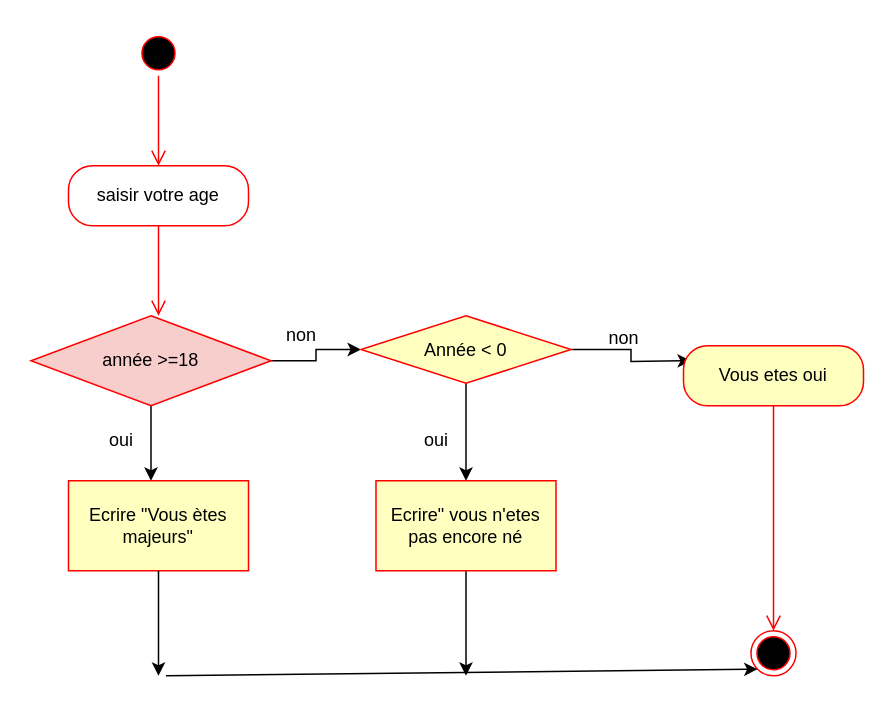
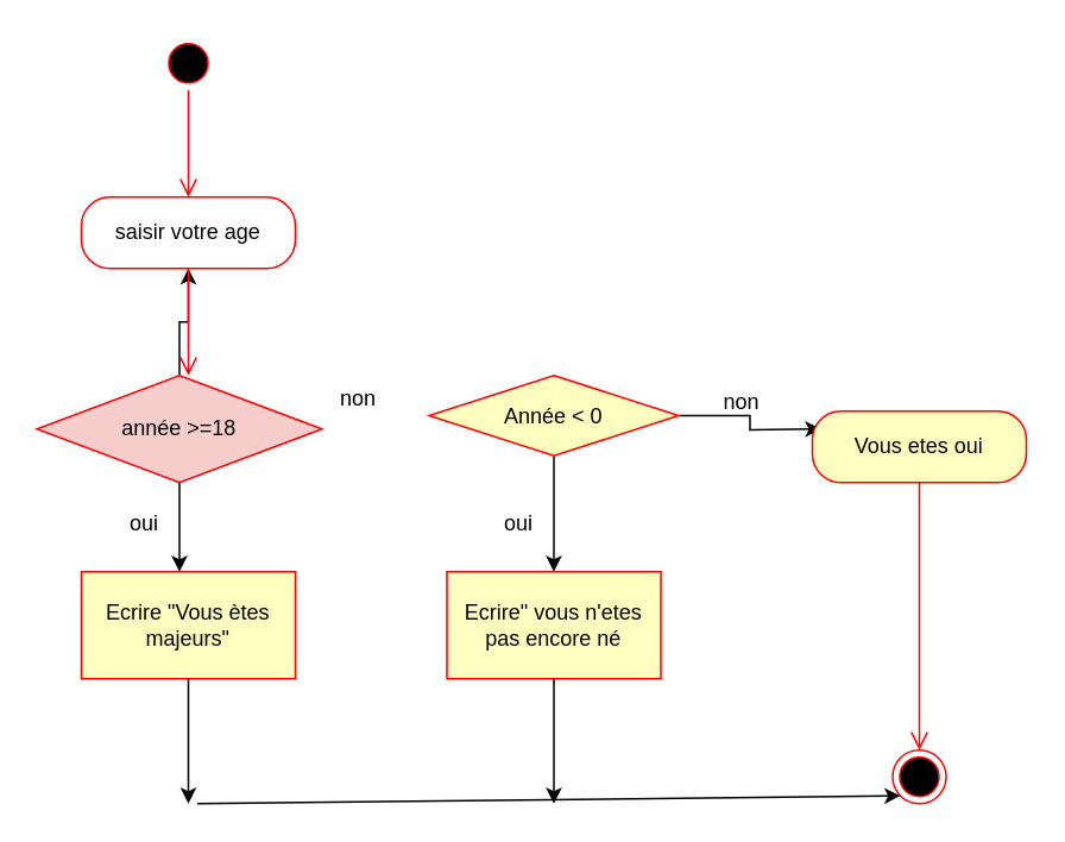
- <mxCell id="5" value="" style="edgeStyle=orthogonalEdgeStyle;rounded=0;orthogonalLoop=1;jettySize=auto;html=1;" parent="1" source="6" target="10" edge="1"><mxGeometry relative="1" as="geometry" /></mxCell>
+ <mxCell id="5" value="" style="edgeStyle=orthogonalEdgeStyle;rounded=0;orthogonalLoop=1;jettySize=auto;html=1;" parent="1" source="6" target="19" edge="1"><mxGeometry relative="1" as="geometry" /></mxCell>
